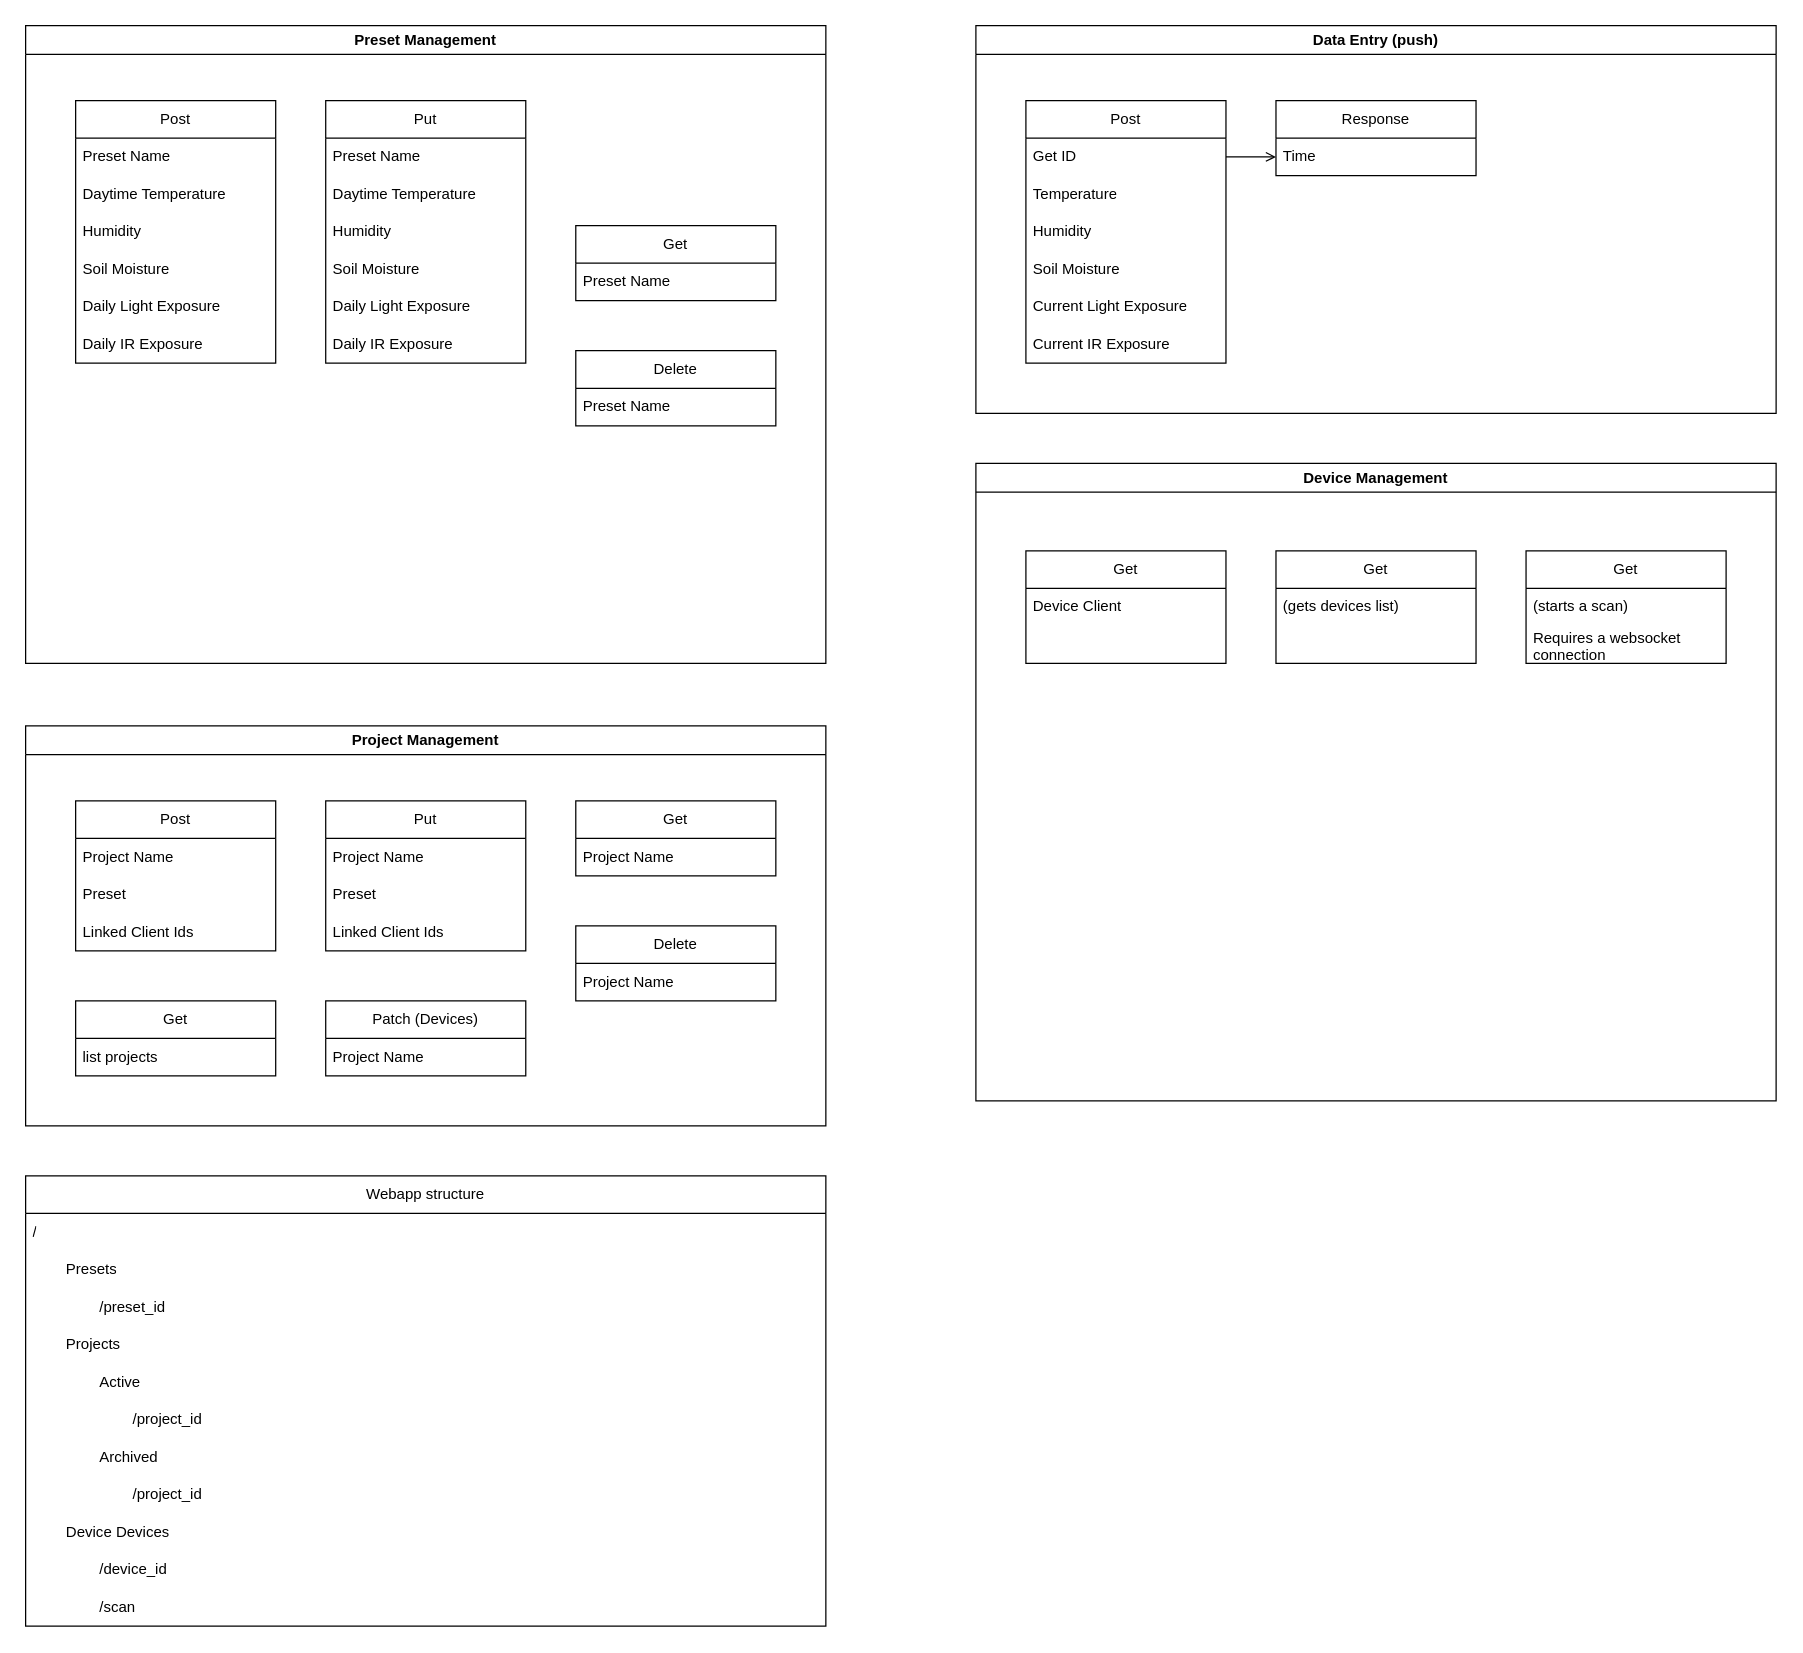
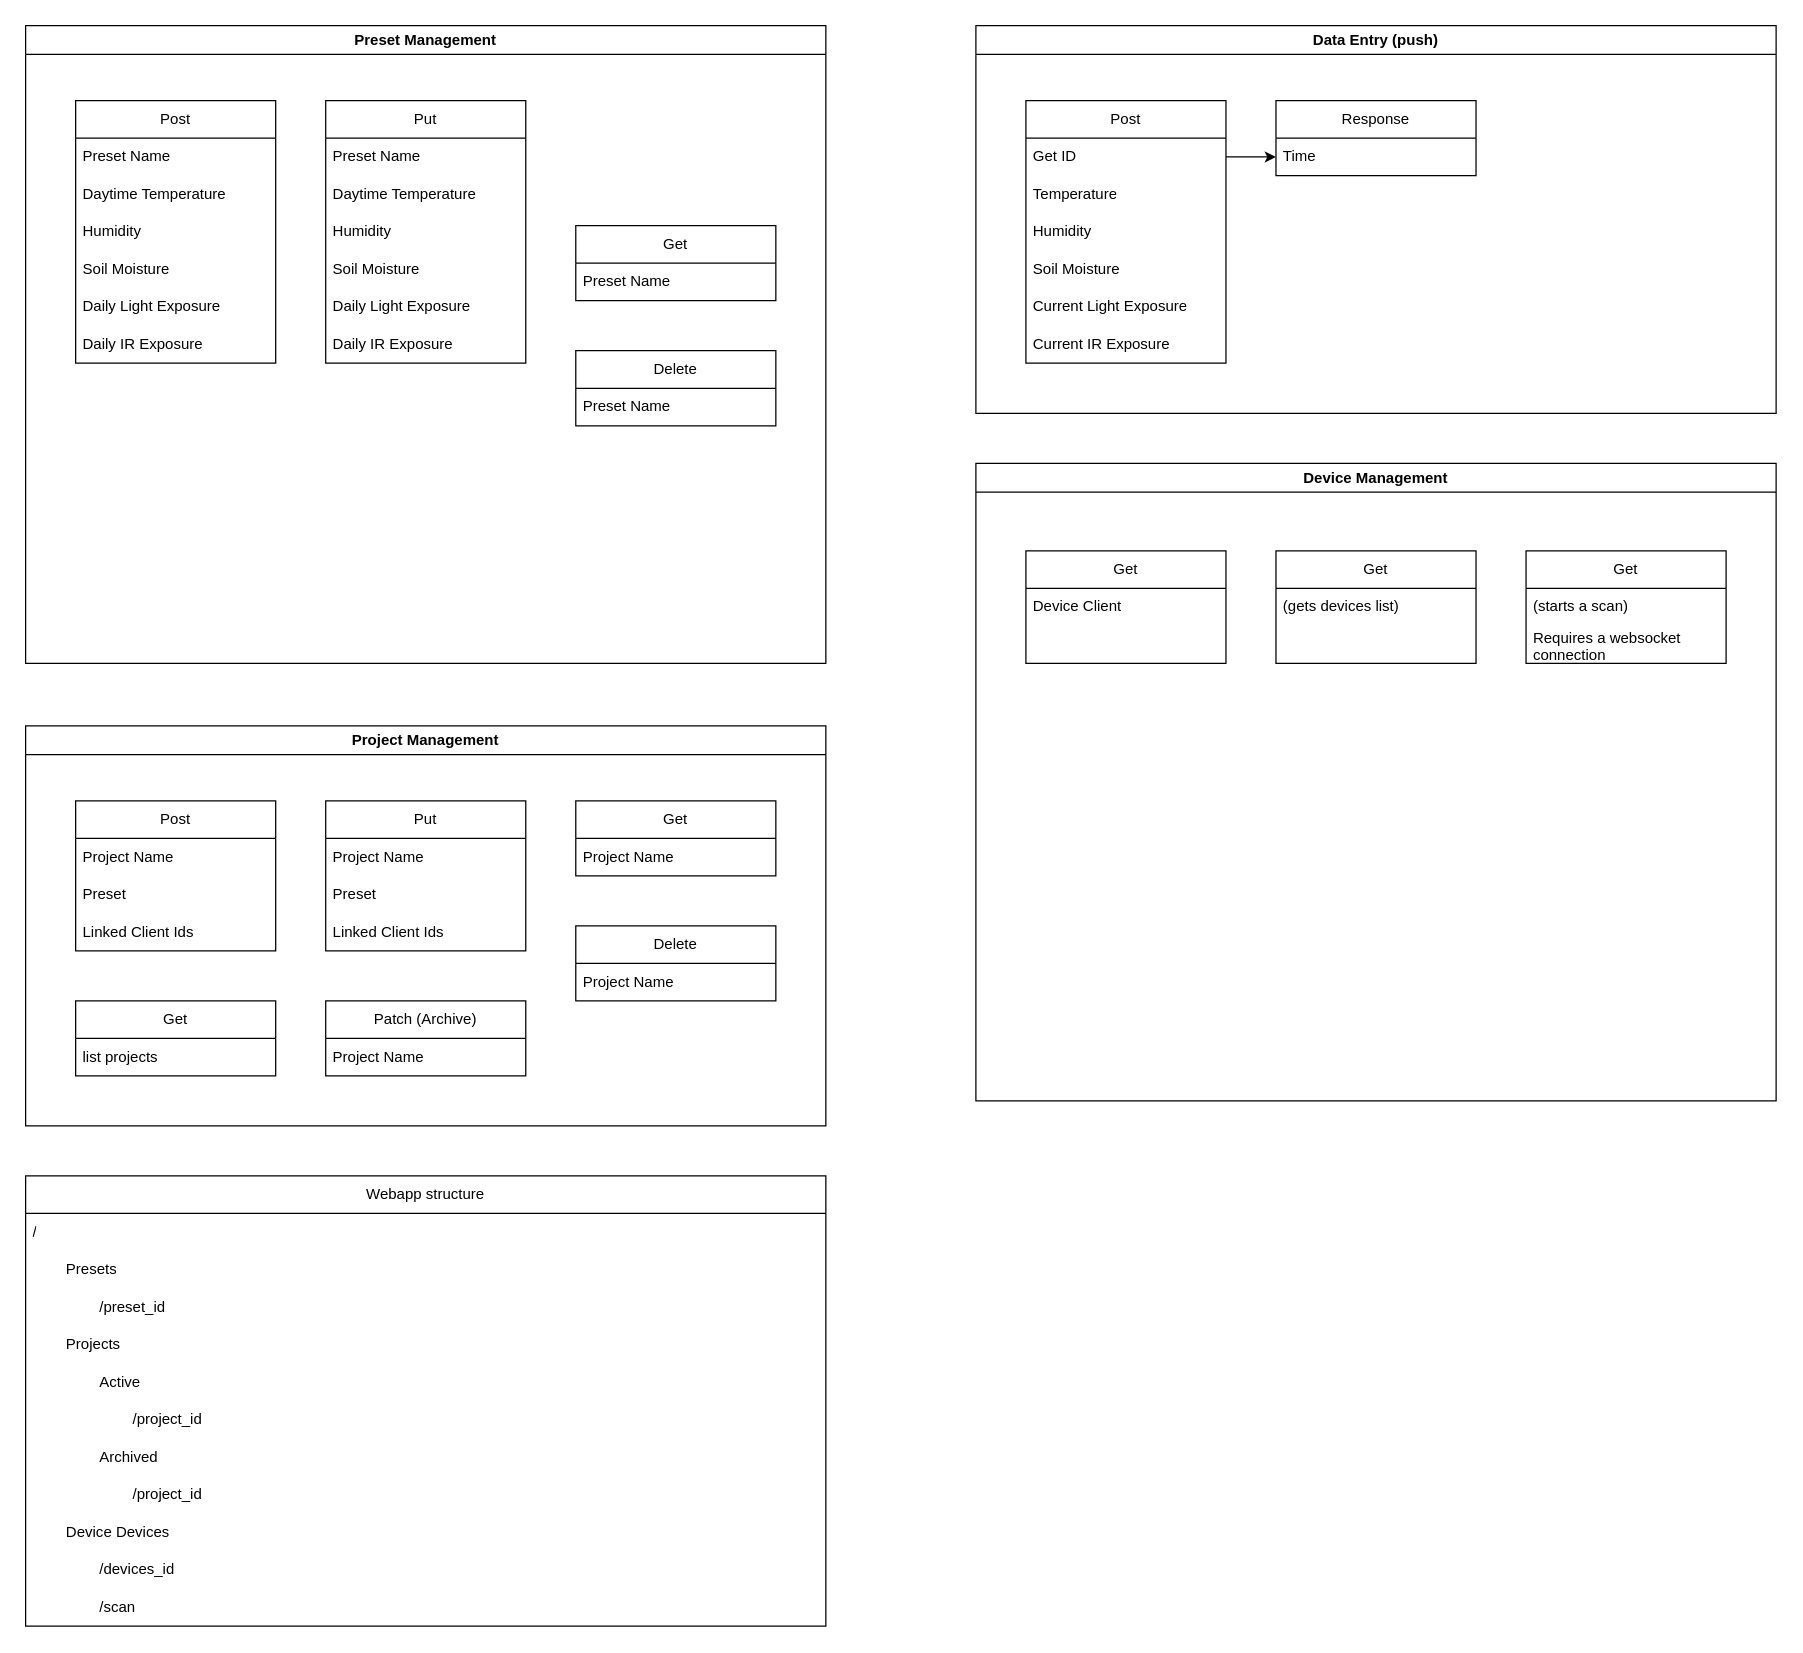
- <mxCell id="48" style="edgeStyle=orthogonalEdgeStyle;rounded=0;orthogonalLoop=1;jettySize=auto;html=1;exitX=1;exitY=0.5;exitDx=0;exitDy=0;endArrow=open;" edge="1" parent="38" source="40" target="47"><mxGeometry relative="1" as="geometry" /></mxCell>
+ <mxCell id="48" style="edgeStyle=orthogonalEdgeStyle;rounded=0;orthogonalLoop=1;jettySize=auto;html=1;exitX=1;exitY=0.5;exitDx=0;exitDy=0;" edge="1" parent="38" source="40" target="47"><mxGeometry relative="1" as="geometry" /></mxCell>
- <mxCell id="34" value="Patch (Devices)" style="swimlane;fontStyle=0;childLayout=stackLayout;horizontal=1;startSize=30;horizontalStack=0;resizeParent=1;resizeParentMax=0;resizeLast=0;collapsible=1;marginBottom=0;whiteSpace=wrap;html=1;" vertex="1" parent="21"><mxGeometry x="240" y="220" width="160" height="60" as="geometry" /></mxCell>
+ <mxCell id="34" value="Patch (Archive)" style="swimlane;fontStyle=0;childLayout=stackLayout;horizontal=1;startSize=30;horizontalStack=0;resizeParent=1;resizeParentMax=0;resizeLast=0;collapsible=1;marginBottom=0;whiteSpace=wrap;html=1;" vertex="1" parent="21"><mxGeometry x="240" y="220" width="160" height="60" as="geometry" /></mxCell>
- <mxCell id="69" value="&lt;span style=&quot;white-space: pre;&quot;&gt;&#09;&lt;/span&gt;&lt;span style=&quot;white-space: pre;&quot;&gt;&#09;&lt;/span&gt;/device_id" style="text;strokeColor=none;fillColor=none;align=left;verticalAlign=middle;spacingLeft=4;spacingRight=4;overflow=hidden;points=[[0,0.5],[1,0.5]];portConstraint=eastwest;rotatable=0;whiteSpace=wrap;html=1;" vertex="1" parent="59"><mxGeometry y="300" width="640" height="30" as="geometry" /></mxCell>
+ <mxCell id="69" value="&lt;span style=&quot;white-space: pre;&quot;&gt;&#09;&lt;/span&gt;&lt;span style=&quot;white-space: pre;&quot;&gt;&#09;&lt;/span&gt;/devices_id" style="text;strokeColor=none;fillColor=none;align=left;verticalAlign=middle;spacingLeft=4;spacingRight=4;overflow=hidden;points=[[0,0.5],[1,0.5]];portConstraint=eastwest;rotatable=0;whiteSpace=wrap;html=1;" vertex="1" parent="59"><mxGeometry y="300" width="640" height="30" as="geometry" /></mxCell>
